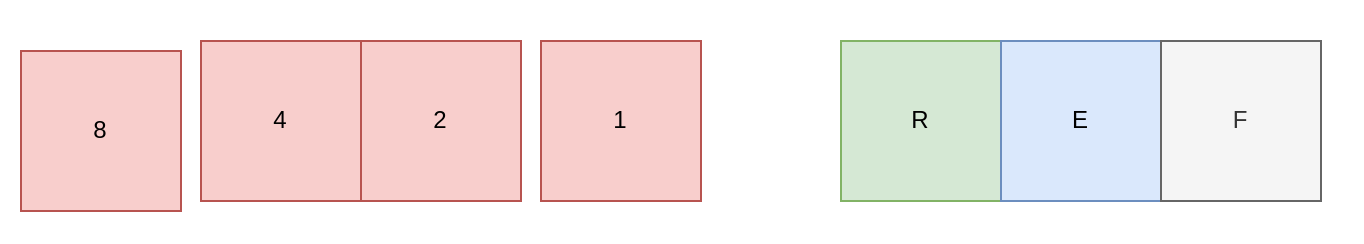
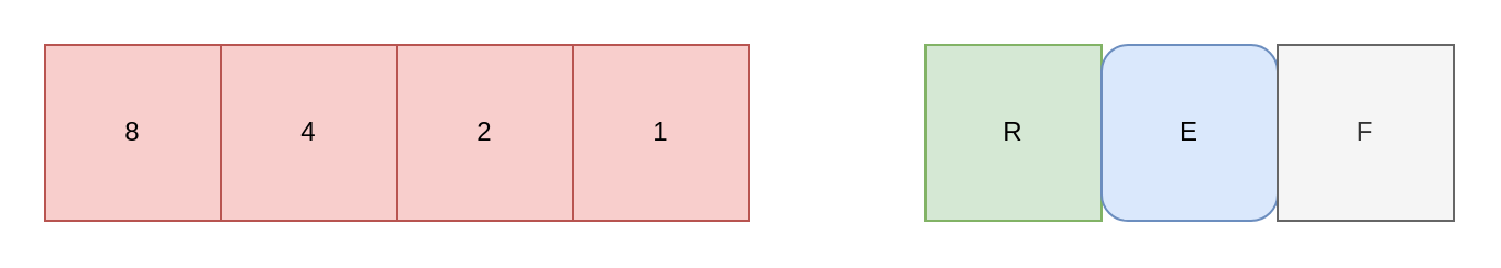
- <mxCell id="5" value="1" style="whiteSpace=wrap;html=1;aspect=fixed;fillColor=#f8cecc;strokeColor=#b85450;" vertex="1" parent="1"><mxGeometry x="270" y="20" width="80" height="80" as="geometry" /></mxCell>
+ <mxCell id="5" value="1" style="whiteSpace=wrap;html=1;aspect=fixed;fillColor=#f8cecc;strokeColor=#b85450;" vertex="1" parent="1"><mxGeometry x="260" y="20" width="80" height="80" as="geometry" /></mxCell>
- <mxCell id="7" value="E" style="whiteSpace=wrap;html=1;aspect=fixed;fillColor=#dae8fc;strokeColor=#6c8ebf;" vertex="1" parent="1"><mxGeometry x="500" y="20" width="80" height="80" as="geometry" /></mxCell>
+ <mxCell id="7" value="E" style="whiteSpace=wrap;html=1;aspect=fixed;fillColor=#dae8fc;strokeColor=#6c8ebf;rounded=1;" vertex="1" parent="1"><mxGeometry x="500" y="20" width="80" height="80" as="geometry" /></mxCell>
- <mxCell id="2" value="8" style="whiteSpace=wrap;html=1;aspect=fixed;fillColor=#f8cecc;strokeColor=#b85450;" vertex="1" parent="1"><mxGeometry x="10" y="25" width="80" height="80" as="geometry" /></mxCell>
+ <mxCell id="2" value="8" style="whiteSpace=wrap;html=1;aspect=fixed;fillColor=#f8cecc;strokeColor=#b85450;" vertex="1" parent="1"><mxGeometry x="20" y="20" width="80" height="80" as="geometry" /></mxCell>
